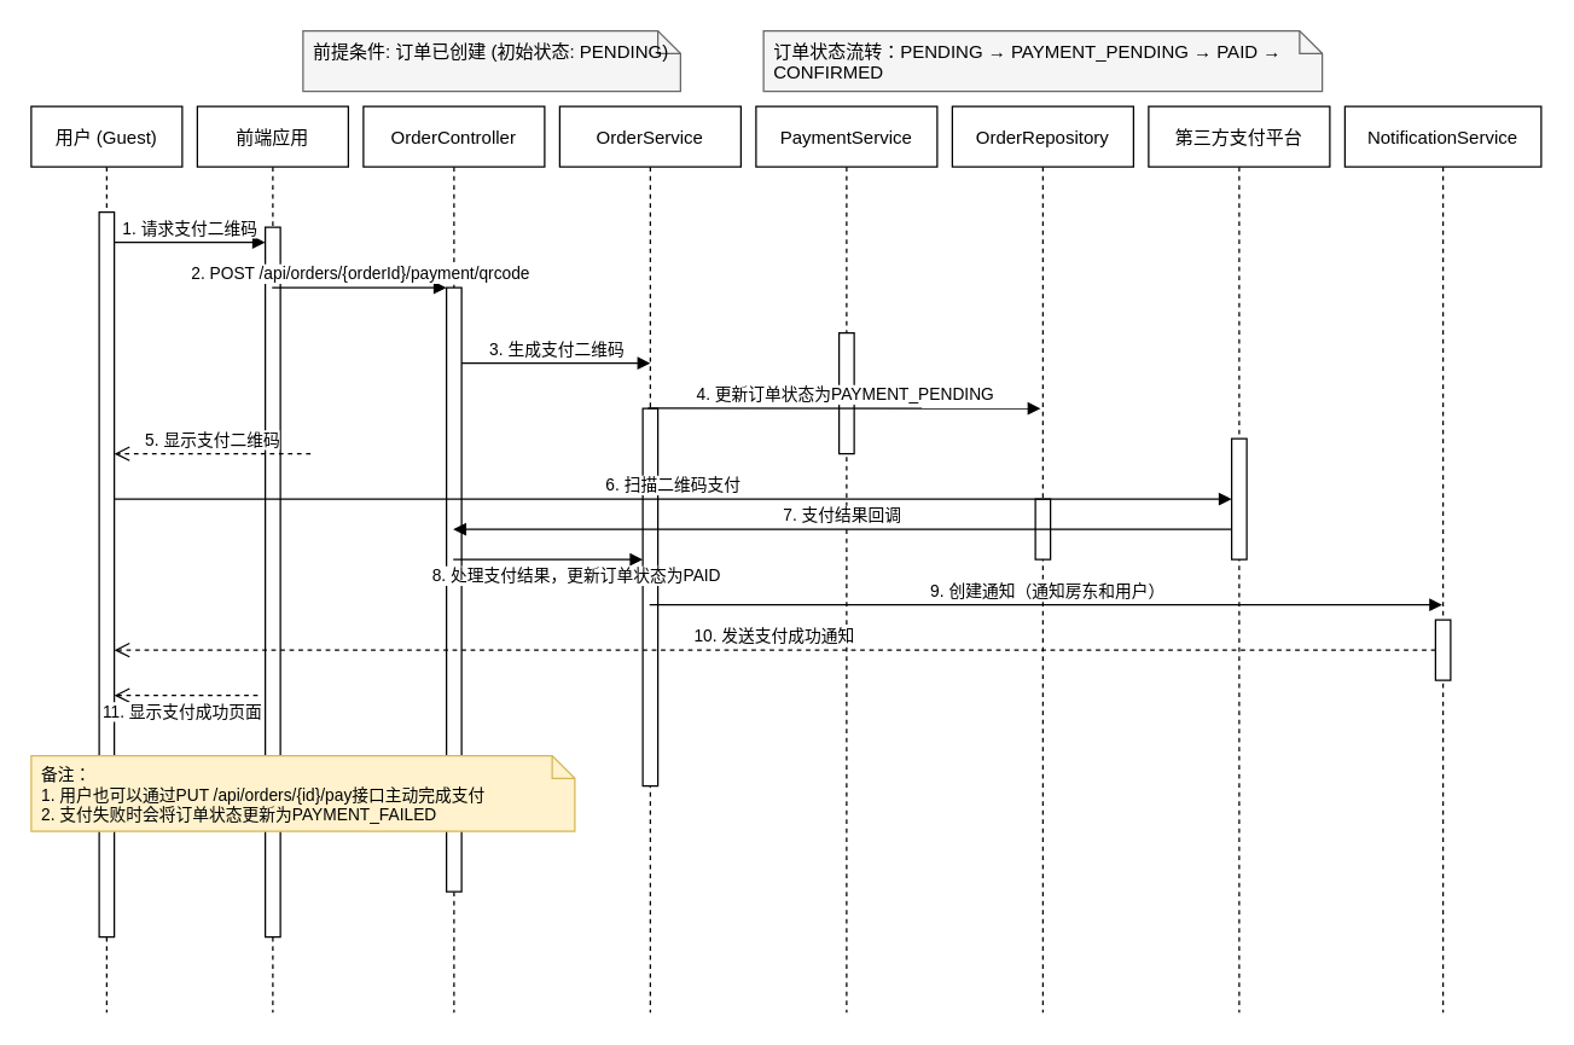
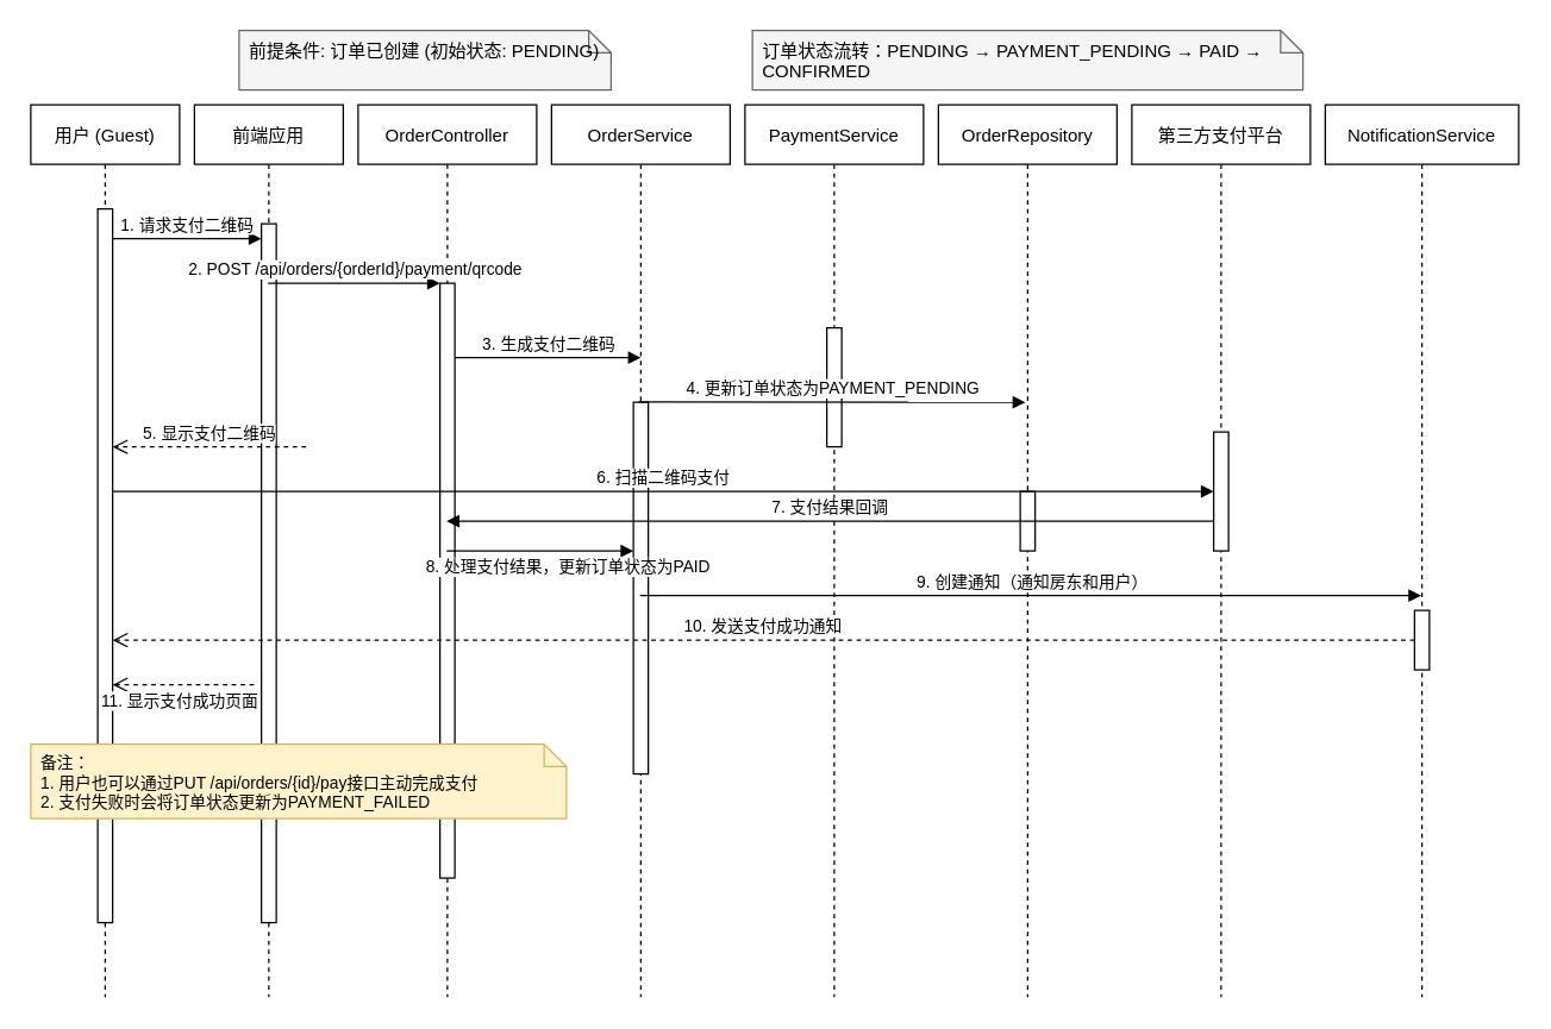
- <mxCell id="18" value="前提条件: 订单已创建 (初始状态: PENDING)" style="shape=note;size=15;whiteSpace=wrap;html=1;verticalAlign=top;align=left;spacingLeft=5;fillColor=#f5f5f5;strokeColor=#666666;fontSize=12;" parent="1" vertex="1"><mxGeometry x="200" y="20" width="250" height="40" as="geometry" /></mxCell>
+ <mxCell id="18" value="前提条件: 订单已创建 (初始状态: PENDING)" style="shape=note;size=15;whiteSpace=wrap;html=1;verticalAlign=top;align=left;spacingLeft=5;fillColor=#f5f5f5;strokeColor=#666666;fontSize=12;" parent="1" vertex="1"><mxGeometry x="160" y="20" width="250" height="40" as="geometry" /></mxCell>
